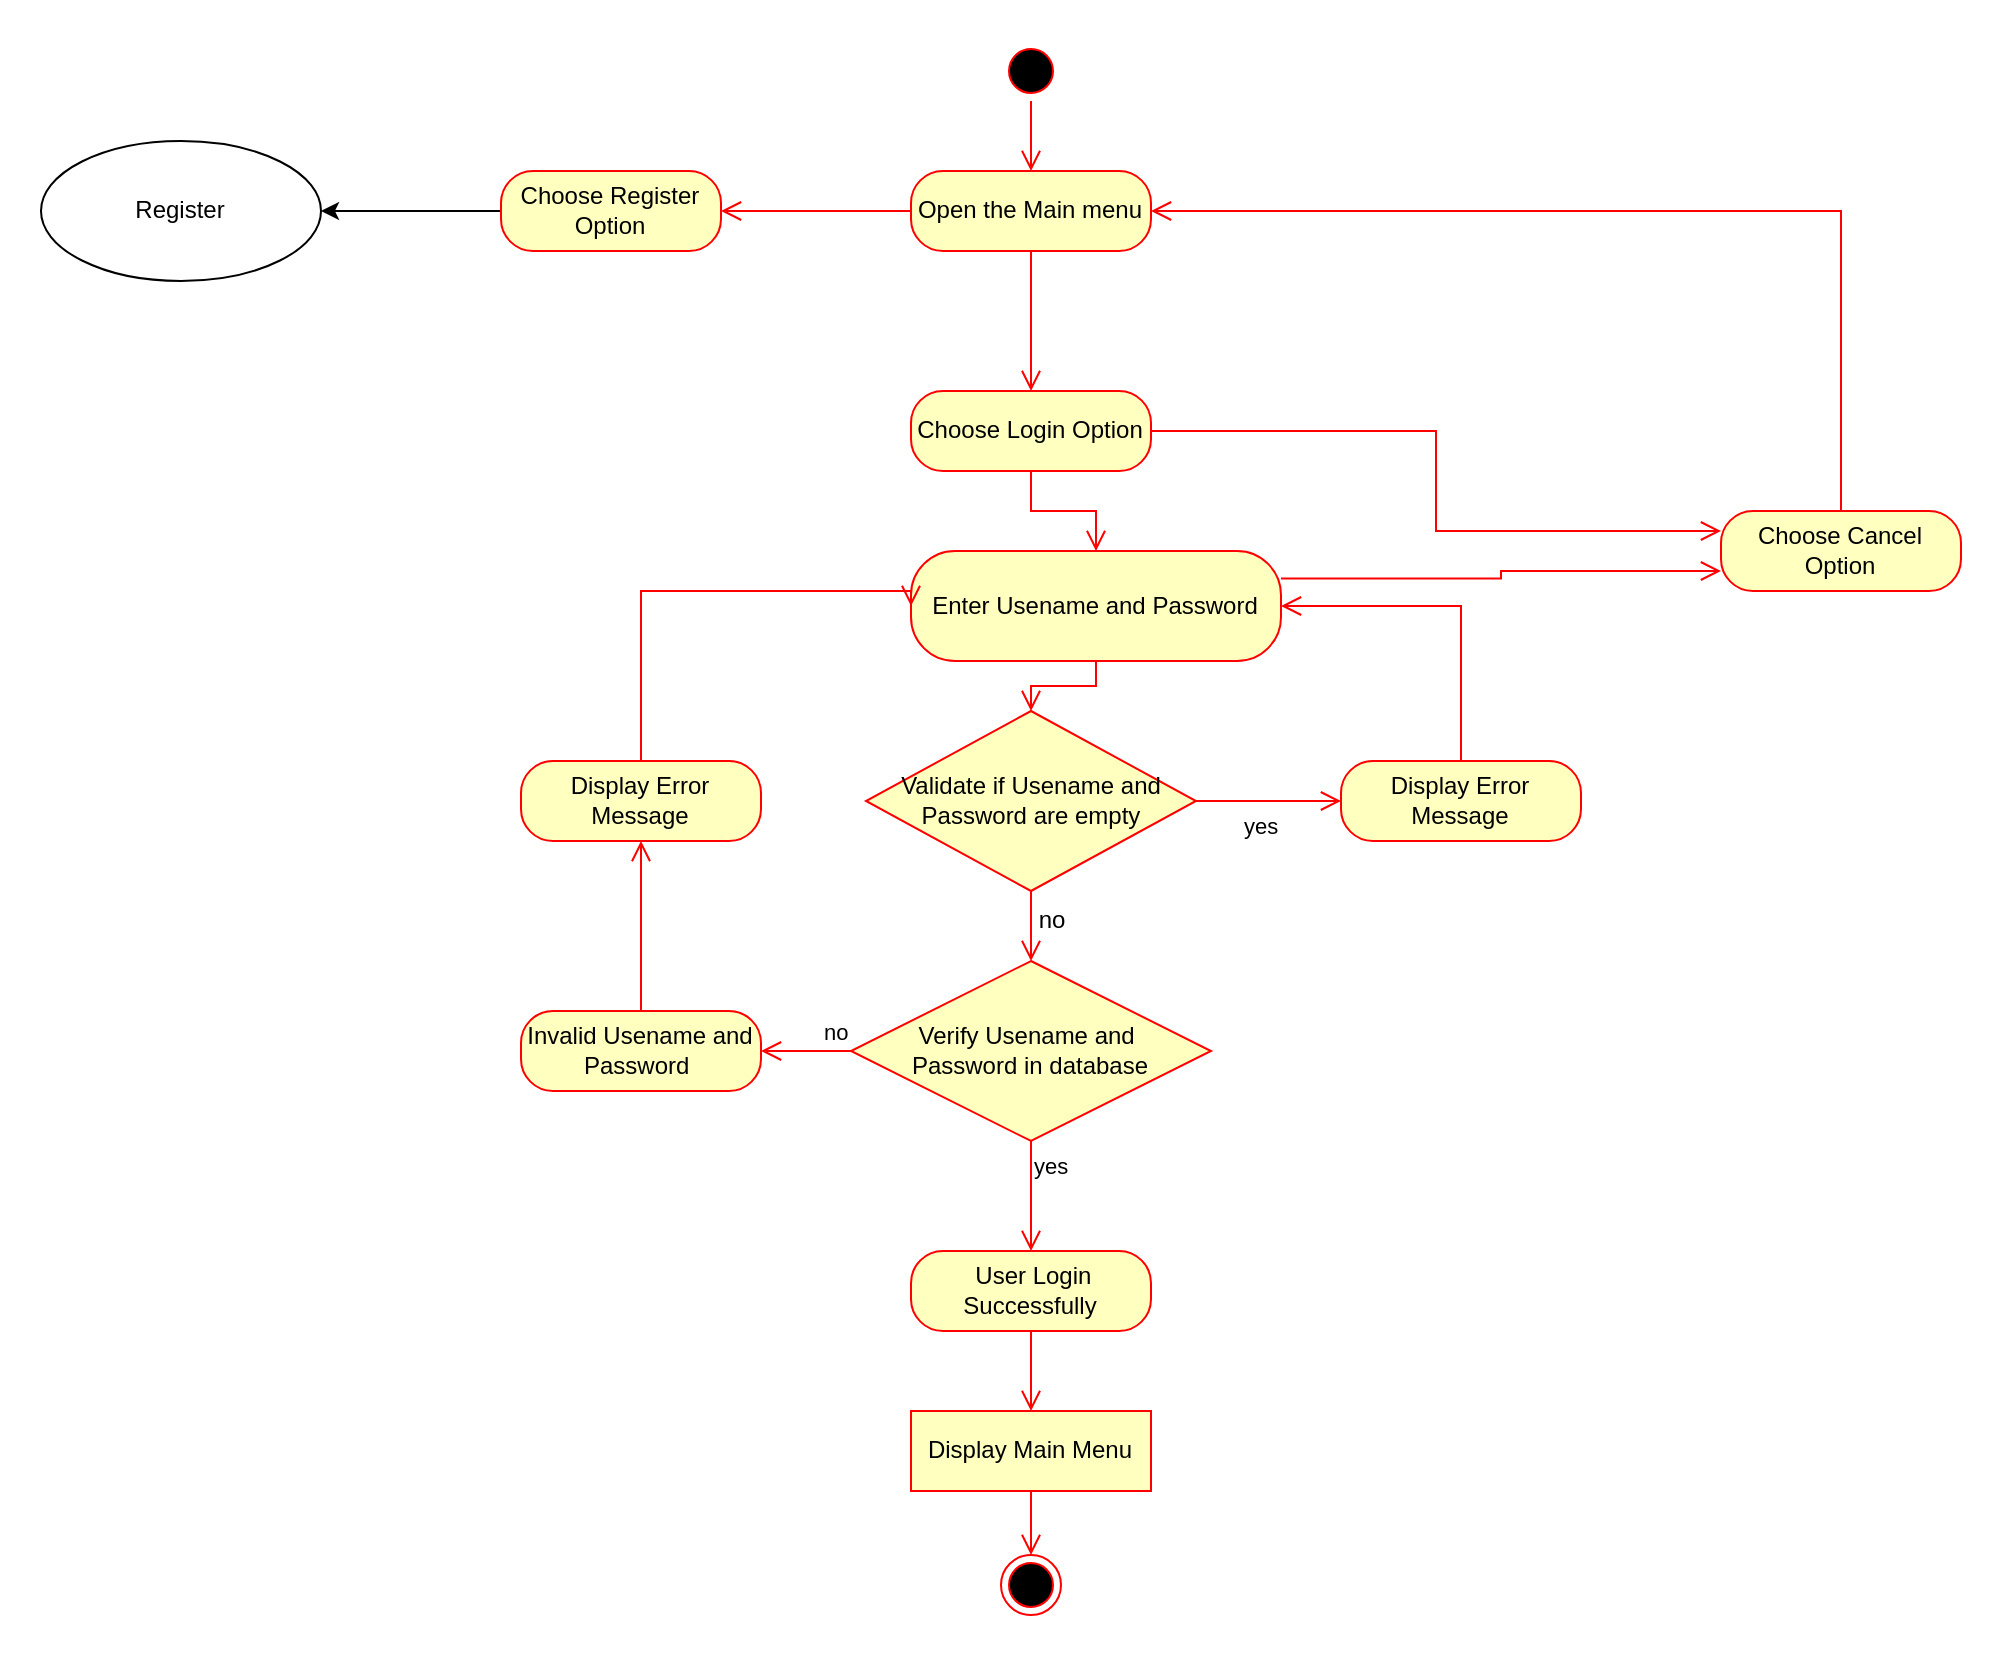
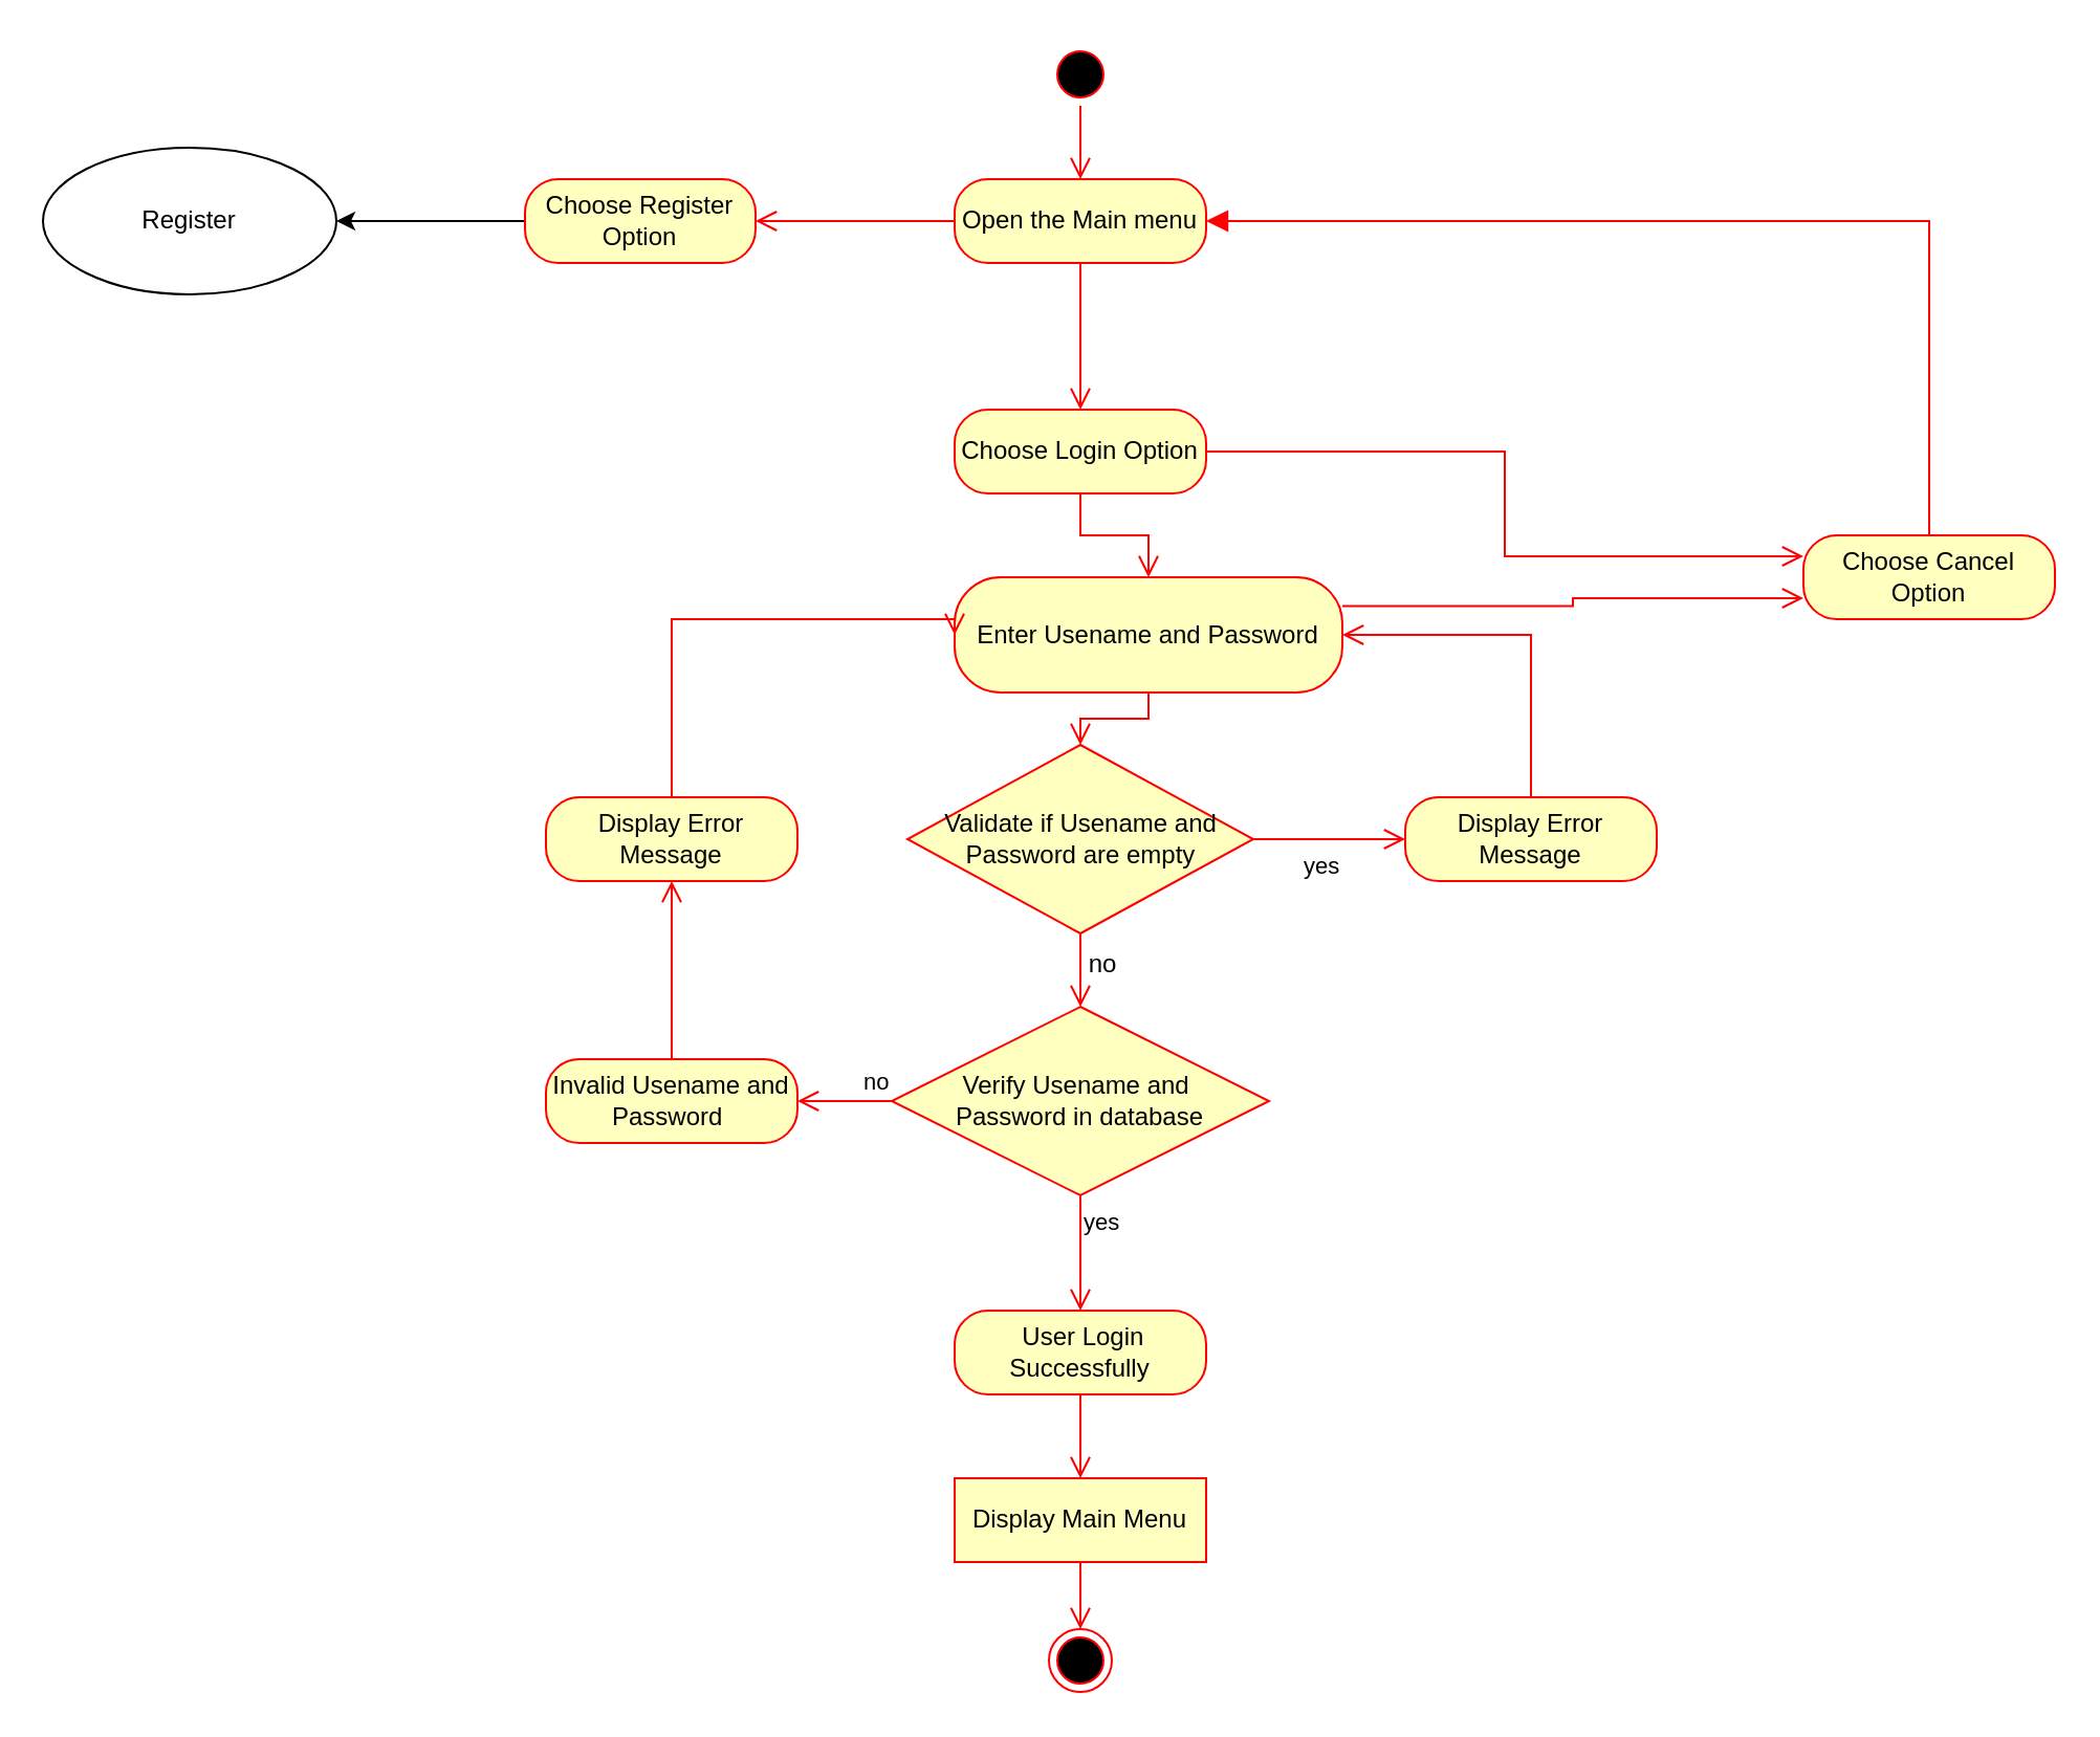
- <mxCell id="27" value="" style="edgeStyle=orthogonalEdgeStyle;html=1;verticalAlign=bottom;endArrow=open;endSize=8;strokeColor=#ff0000;rounded=0;exitX=0.5;exitY=0;exitDx=0;exitDy=0;entryX=1;entryY=0.5;entryDx=0;entryDy=0;" edge="1" parent="1" source="26" target="24"><mxGeometry relative="1" as="geometry"><mxPoint x="1020" y="155" as="targetPoint" /><mxPoint x="390" y="85" as="sourcePoint" /><Array as="points"><mxPoint x="920" y="105" /></Array></mxGeometry></mxCell>
+ <mxCell id="27" value="" style="edgeStyle=orthogonalEdgeStyle;html=1;verticalAlign=bottom;endArrow=block;endSize=8;strokeColor=#ff0000;rounded=0;exitX=0.5;exitY=0;exitDx=0;exitDy=0;entryX=1;entryY=0.5;entryDx=0;entryDy=0;" edge="1" parent="1" source="26" target="24"><mxGeometry relative="1" as="geometry"><mxPoint x="1020" y="155" as="targetPoint" /><mxPoint x="390" y="85" as="sourcePoint" /><Array as="points"><mxPoint x="920" y="105" /></Array></mxGeometry></mxCell>
